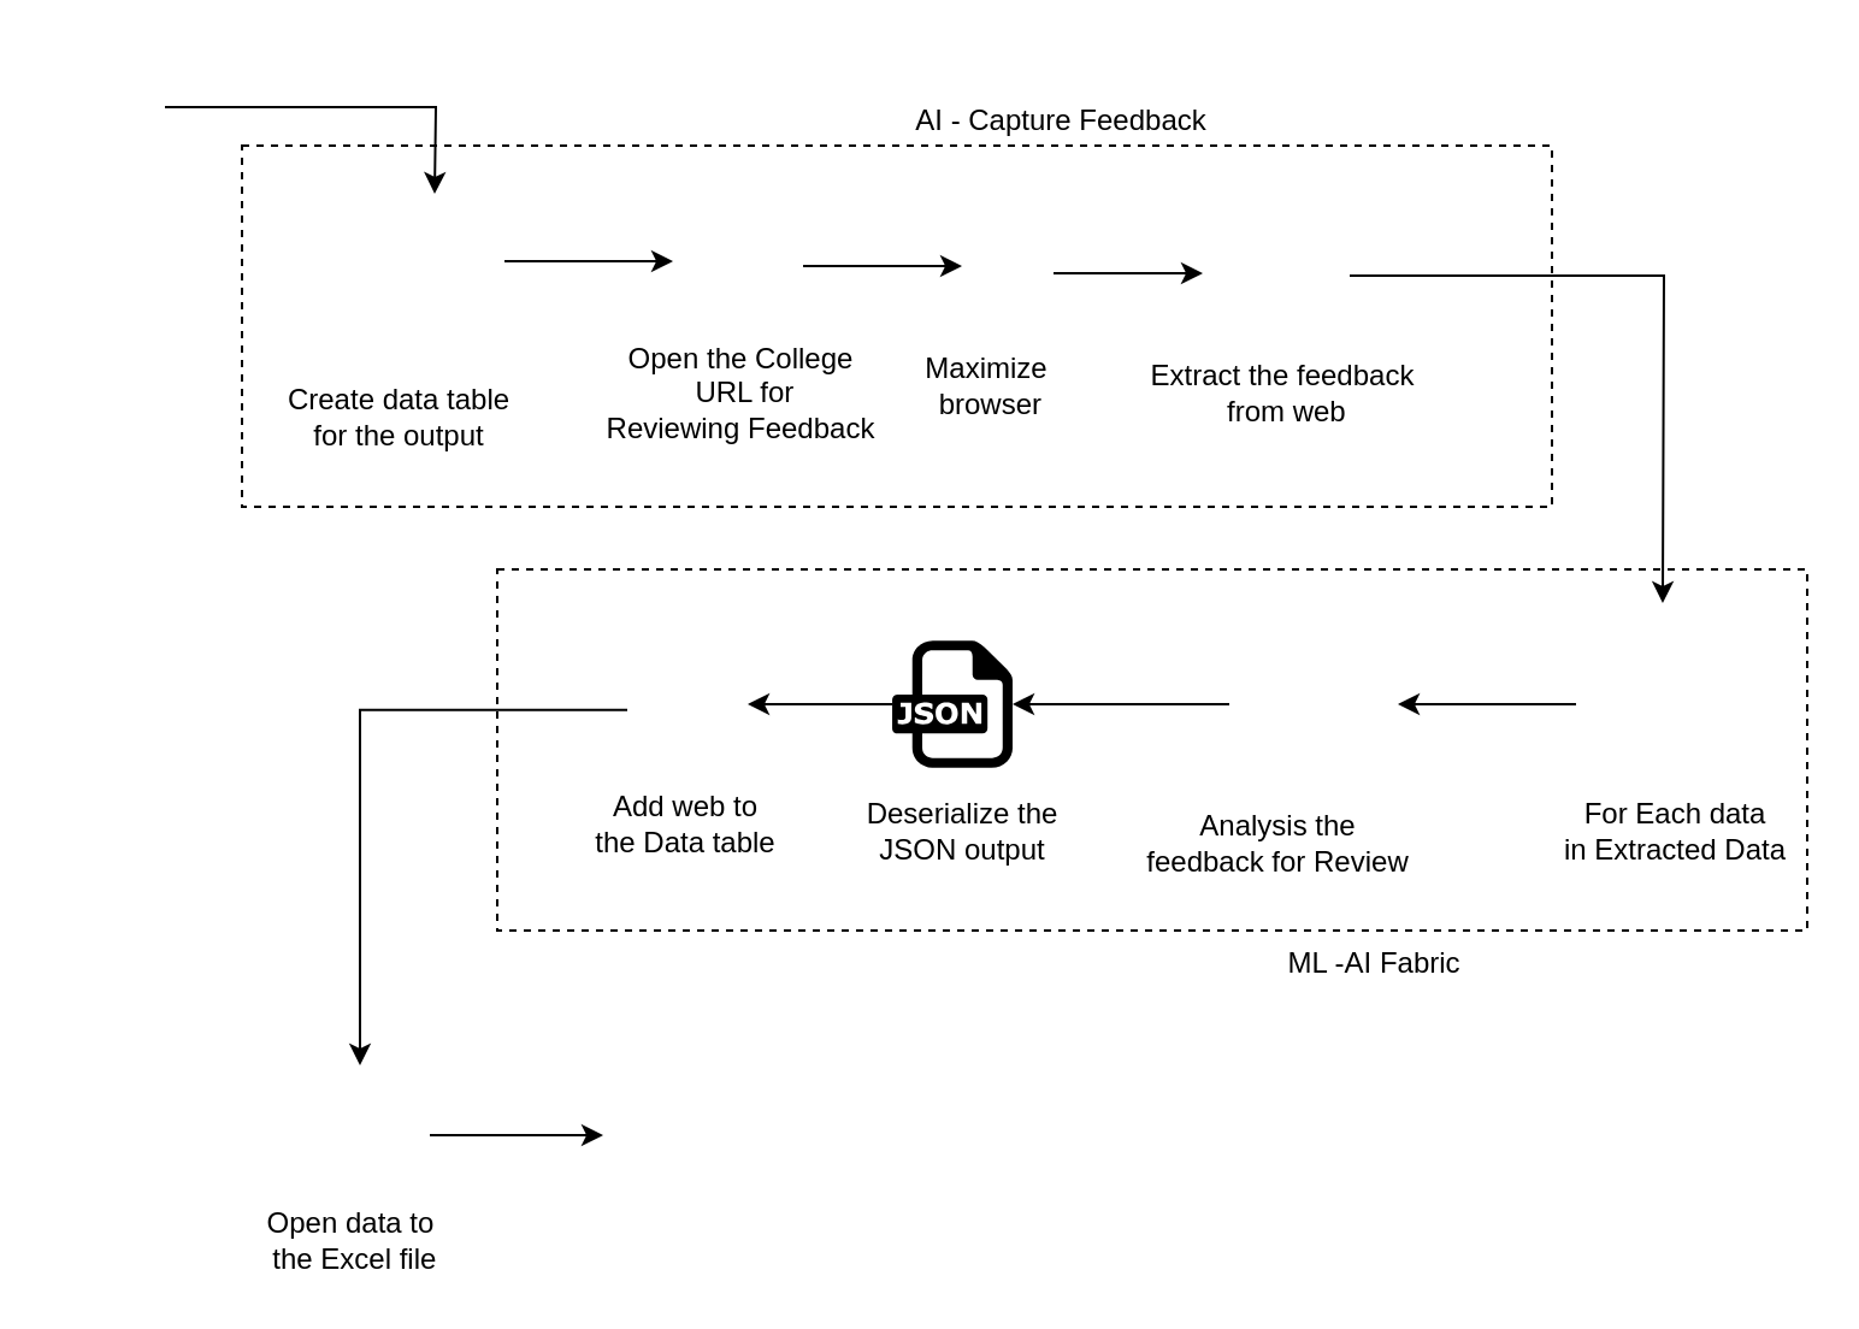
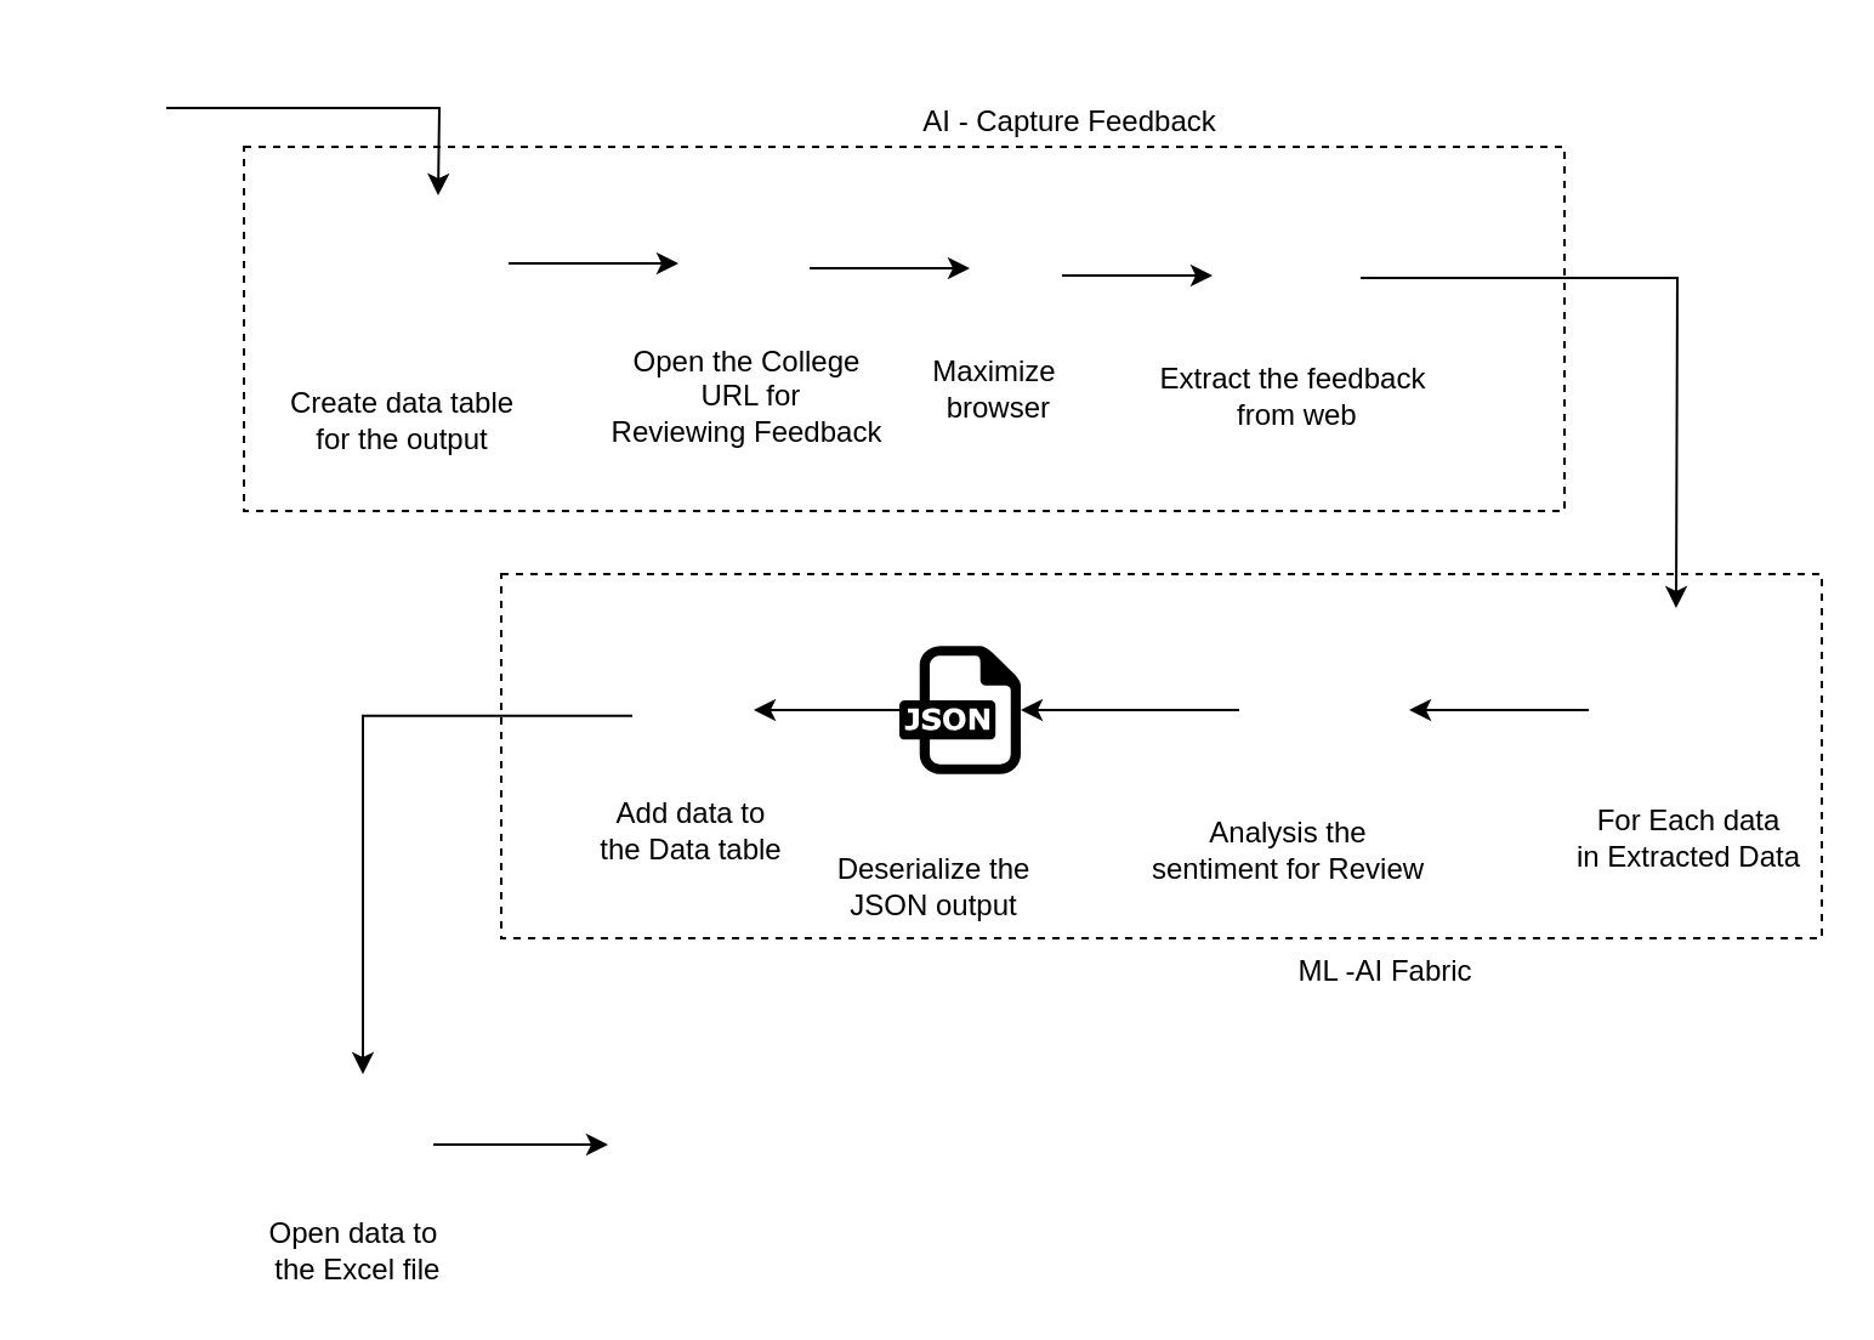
- <mxCell id="30" value="Add web to &lt;br&gt;the Data table" style="text;html=1;align=center;verticalAlign=middle;resizable=0;points=[];autosize=1;" vertex="1" parent="1"><mxGeometry x="239" y="327" width="90" height="30" as="geometry" /></mxCell>
+ <mxCell id="30" value="Add data to &lt;br&gt;the Data table" style="text;html=1;align=center;verticalAlign=middle;resizable=0;points=[];autosize=1;" vertex="1" parent="1"><mxGeometry x="239" y="327" width="90" height="30" as="geometry" /></mxCell>
- <mxCell id="27" value="Deserialize the &lt;br&gt;JSON output" style="text;html=1;align=center;verticalAlign=middle;resizable=0;points=[];autosize=1;" vertex="1" parent="1"><mxGeometry x="354" y="330" width="90" height="30" as="geometry" /></mxCell>
+ <mxCell id="27" value="Deserialize the &lt;br&gt;JSON output" style="text;html=1;align=center;verticalAlign=middle;resizable=0;points=[];autosize=1;" vertex="1" parent="1"><mxGeometry x="339" y="350" width="90" height="30" as="geometry" /></mxCell>
- <mxCell id="24" value="Analysis the &lt;br&gt;feedback for Review" style="text;html=1;align=center;verticalAlign=middle;resizable=0;points=[];autosize=1;" vertex="1" parent="1"><mxGeometry x="465" y="335" width="130" height="30" as="geometry" /></mxCell>
+ <mxCell id="24" value="Analysis the &lt;br&gt;sentiment for Review" style="text;html=1;align=center;verticalAlign=middle;resizable=0;points=[];autosize=1;" vertex="1" parent="1"><mxGeometry x="465" y="335" width="130" height="30" as="geometry" /></mxCell>
